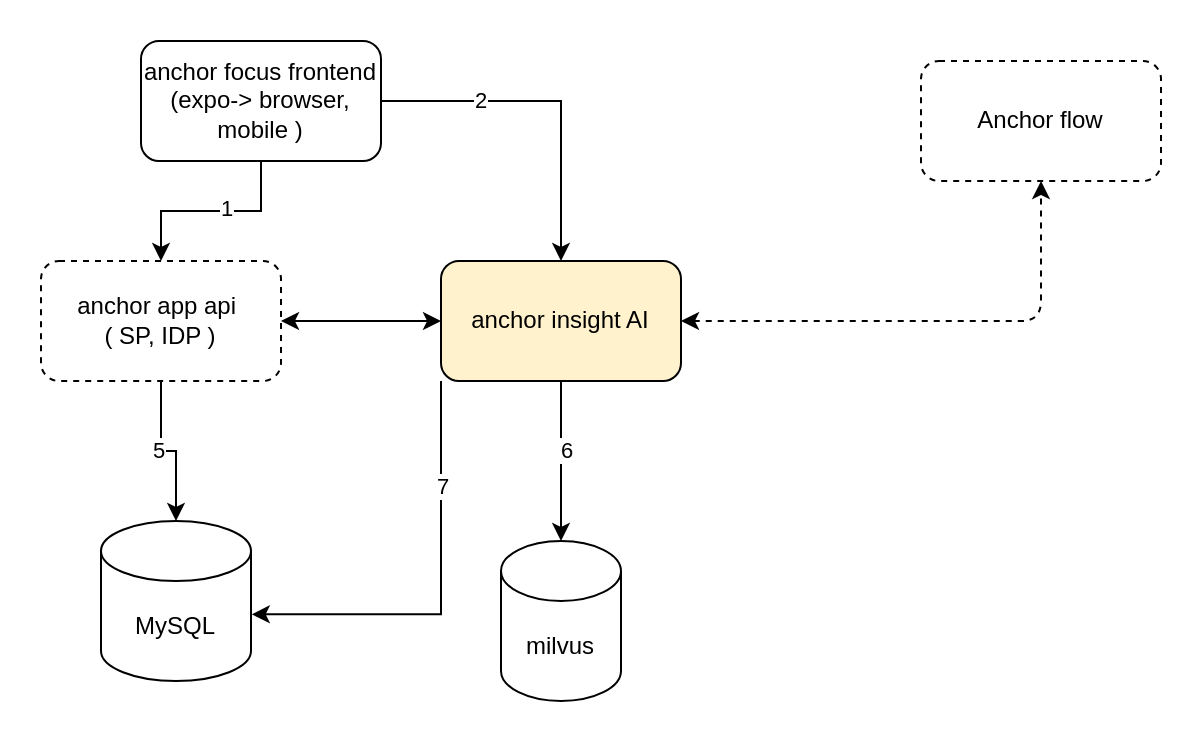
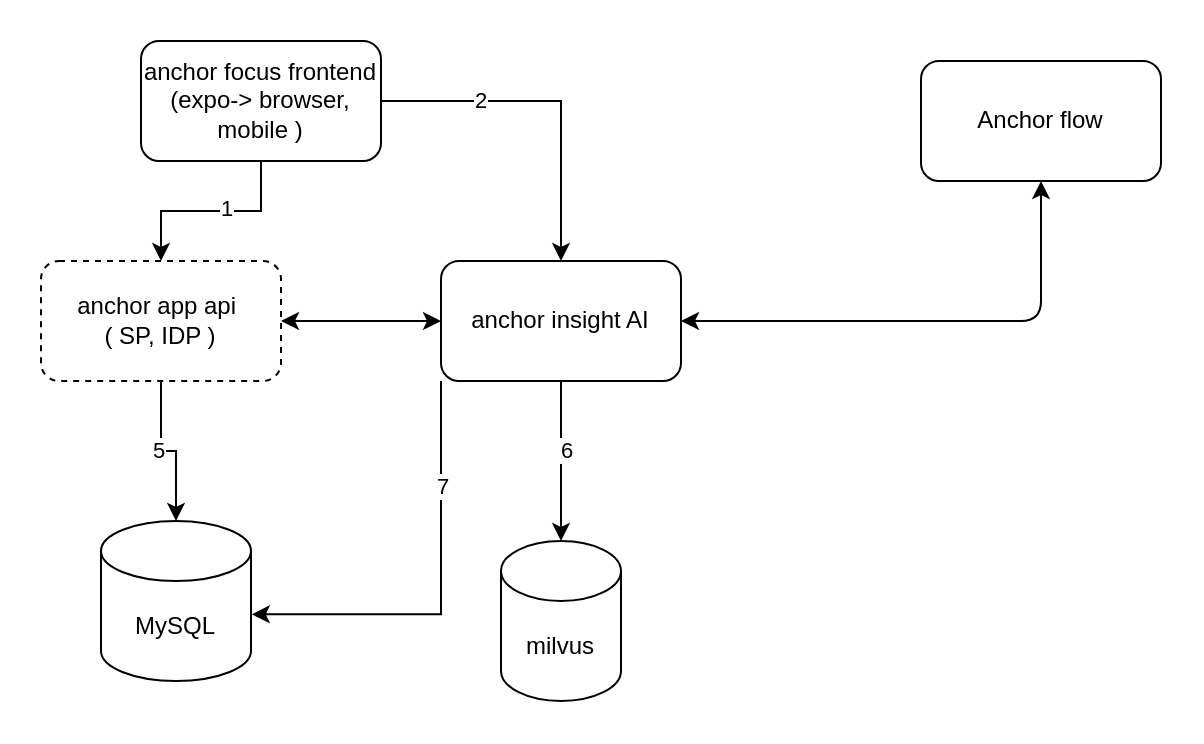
- <mxCell id="17" value="Anchor flow" style="rounded=1;whiteSpace=wrap;html=1;dashed=1;" parent="1" vertex="1"><mxGeometry x="460" y="30" width="120" height="60" as="geometry" /></mxCell>
+ <mxCell id="17" value="Anchor flow" style="rounded=1;whiteSpace=wrap;html=1;" parent="1" vertex="1"><mxGeometry x="460" y="30" width="120" height="60" as="geometry" /></mxCell>
- <mxCell id="5" value="anchor insight AI" style="rounded=1;whiteSpace=wrap;html=1;fillColor=#fff2cc;" parent="1" vertex="1"><mxGeometry x="220" y="130" width="120" height="60" as="geometry" /></mxCell>
+ <mxCell id="5" value="anchor insight AI" style="rounded=1;whiteSpace=wrap;html=1;" parent="1" vertex="1"><mxGeometry x="220" y="130" width="120" height="60" as="geometry" /></mxCell>
- <mxCell id="18" style="endArrow=classic;startArrow=classic;html=1;exitX=1;exitY=0.5;exitDx=0;exitDy=0;entryX=0.5;entryY=1;entryDx=0;entryDy=0;dashed=1;" parent="1" source="5" target="17" edge="1"><mxGeometry width="50" height="50" relative="1" as="geometry"><mxPoint x="470" y="130" as="sourcePoint" /><mxPoint x="520" y="100" as="targetPoint" /><Array as="points"><mxPoint x="520" y="160" /></Array></mxGeometry></mxCell>
+ <mxCell id="18" style="endArrow=classic;startArrow=classic;html=1;exitX=1;exitY=0.5;exitDx=0;exitDy=0;entryX=0.5;entryY=1;entryDx=0;entryDy=0;" parent="1" source="5" target="17" edge="1"><mxGeometry width="50" height="50" relative="1" as="geometry"><mxPoint x="470" y="130" as="sourcePoint" /><mxPoint x="520" y="100" as="targetPoint" /><Array as="points"><mxPoint x="520" y="160" /></Array></mxGeometry></mxCell>
